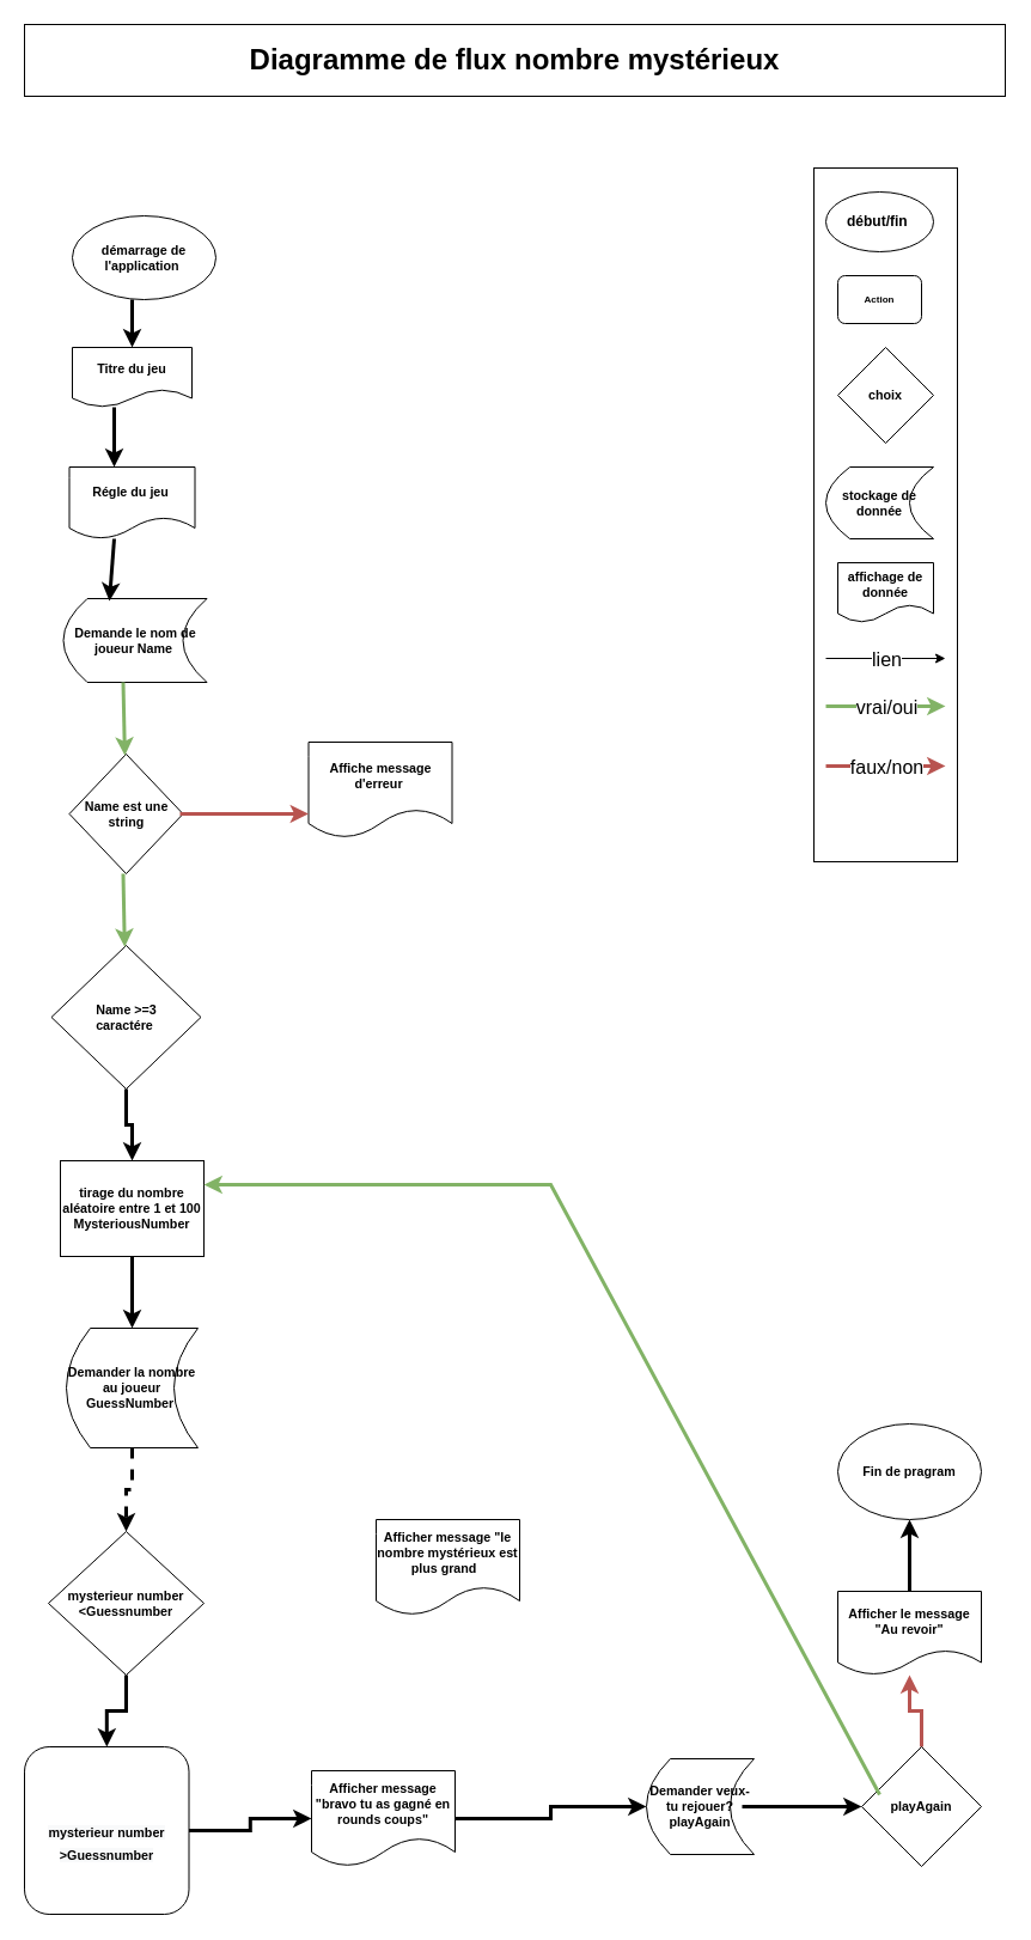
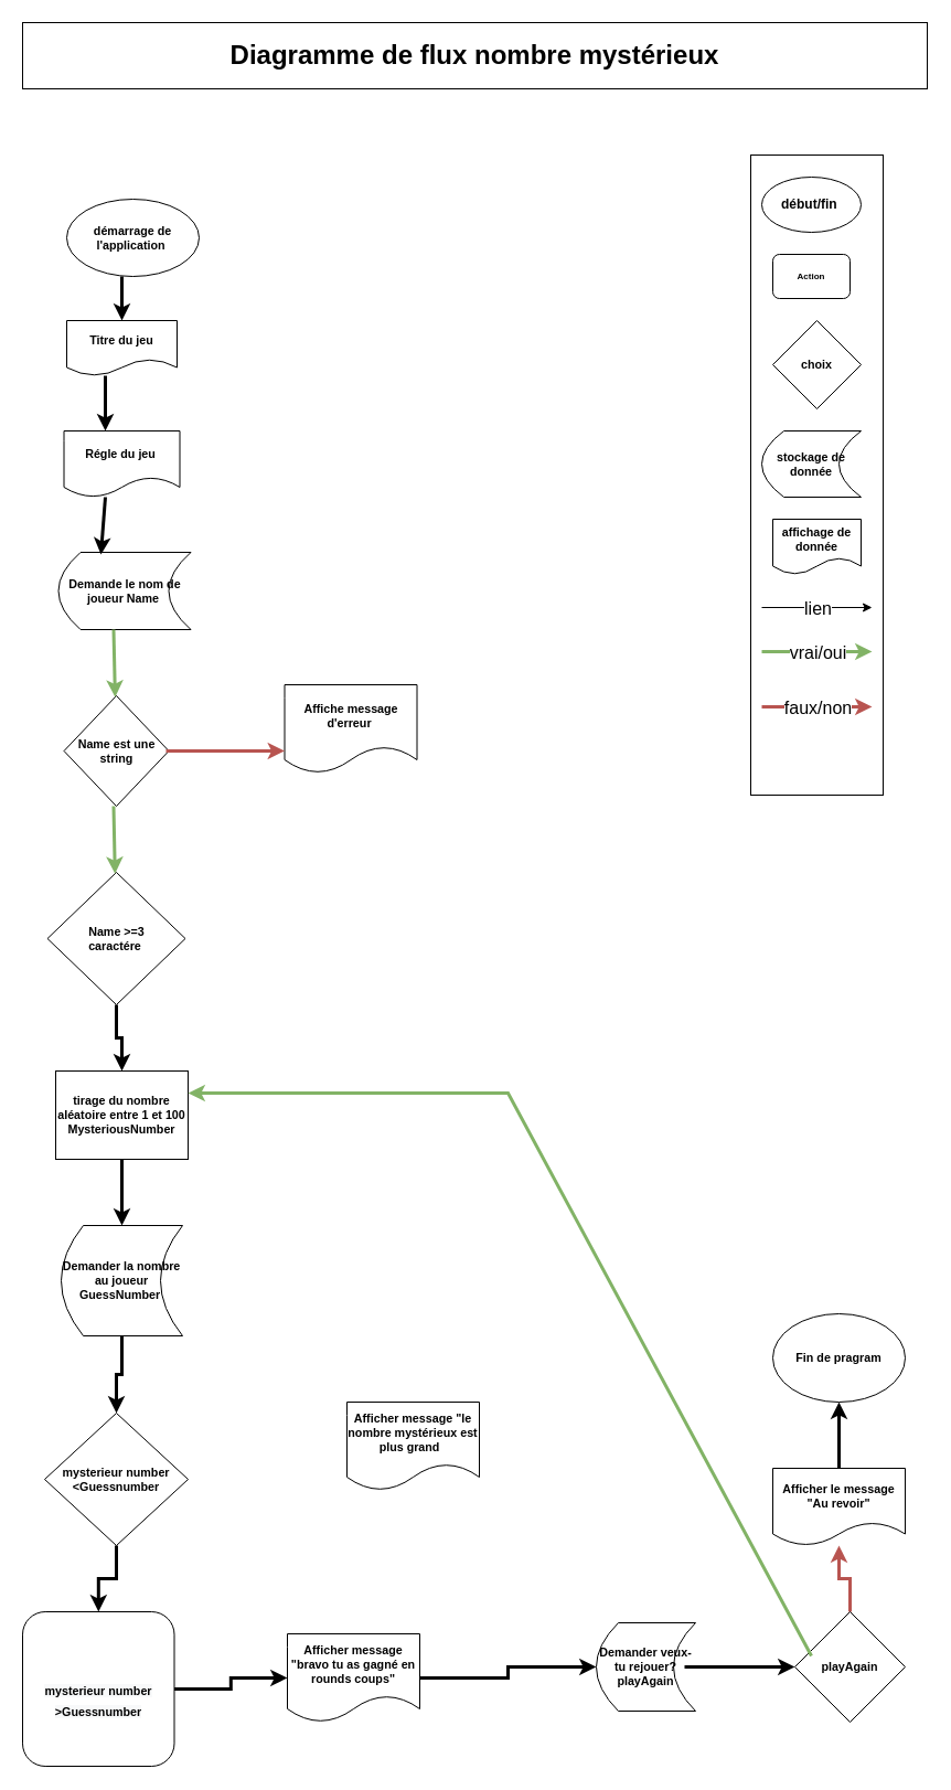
- <mxCell id="31" style="edgeStyle=orthogonalEdgeStyle;rounded=0;orthogonalLoop=1;jettySize=auto;html=1;exitX=0.5;exitY=1;exitDx=0;exitDy=0;strokeWidth=3;fontSize=16;dashed=1;" edge="1" parent="1" source="32" target="34"><mxGeometry relative="1" as="geometry" /></mxCell>
+ <mxCell id="31" style="edgeStyle=orthogonalEdgeStyle;rounded=0;orthogonalLoop=1;jettySize=auto;html=1;exitX=0.5;exitY=1;exitDx=0;exitDy=0;strokeWidth=3;fontSize=16;" edge="1" parent="1" source="32" target="34"><mxGeometry relative="1" as="geometry" /></mxCell>
